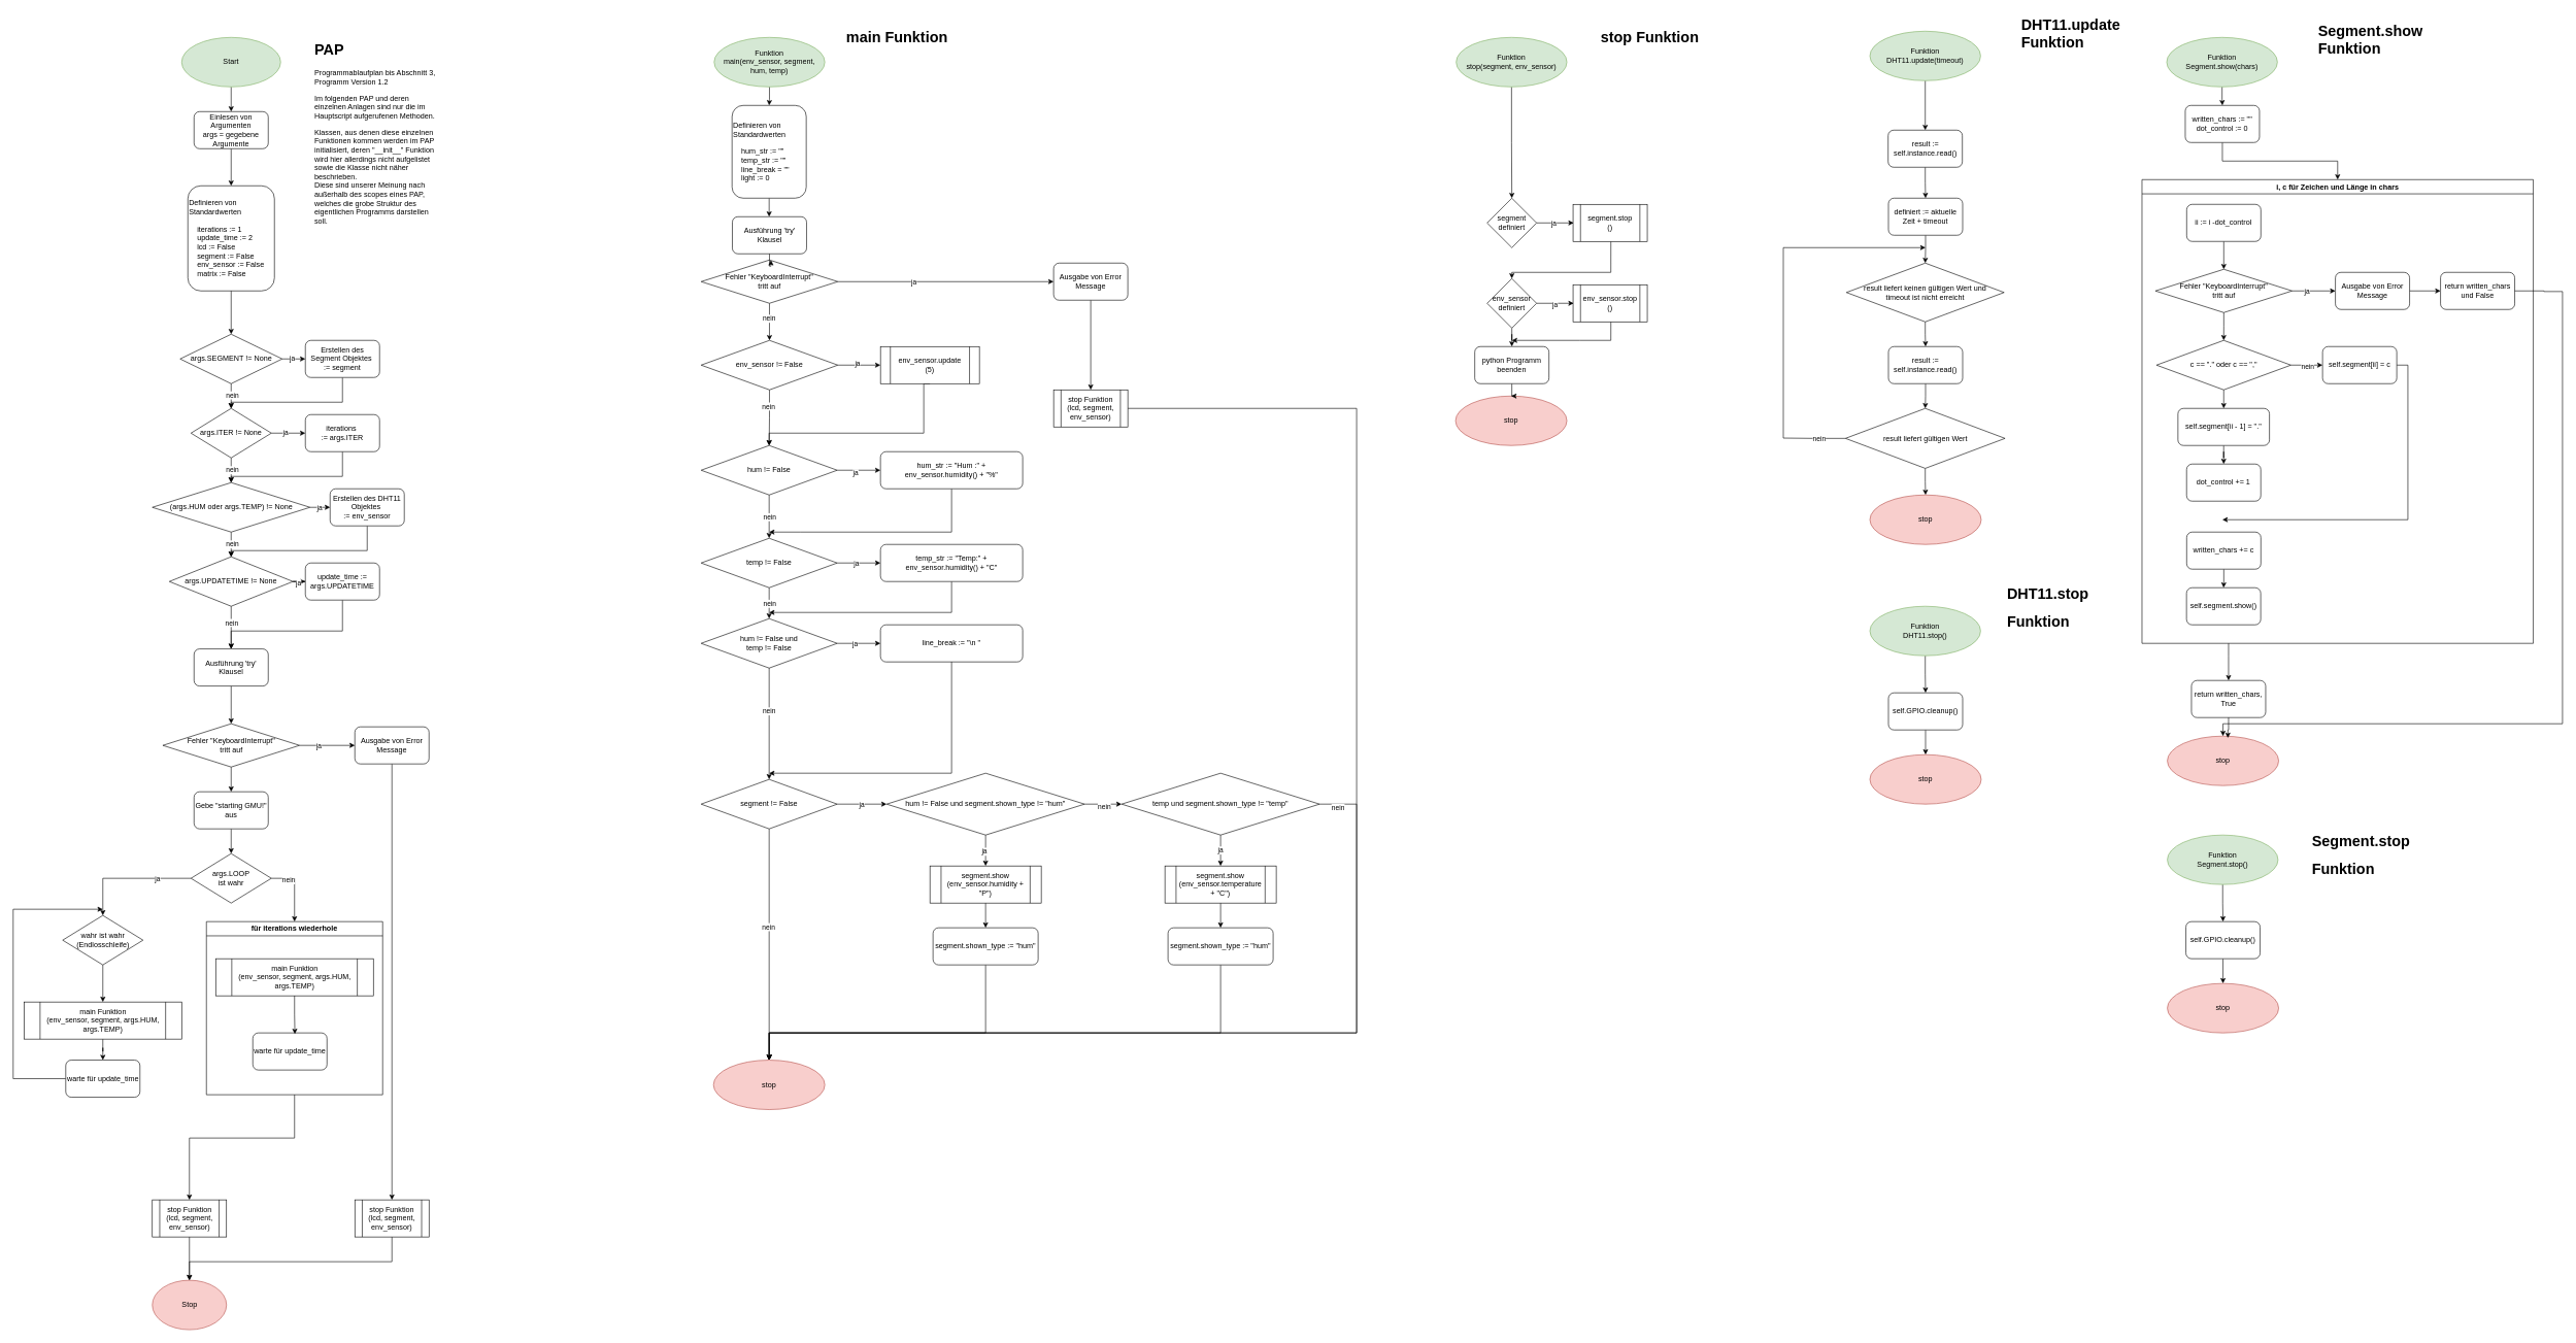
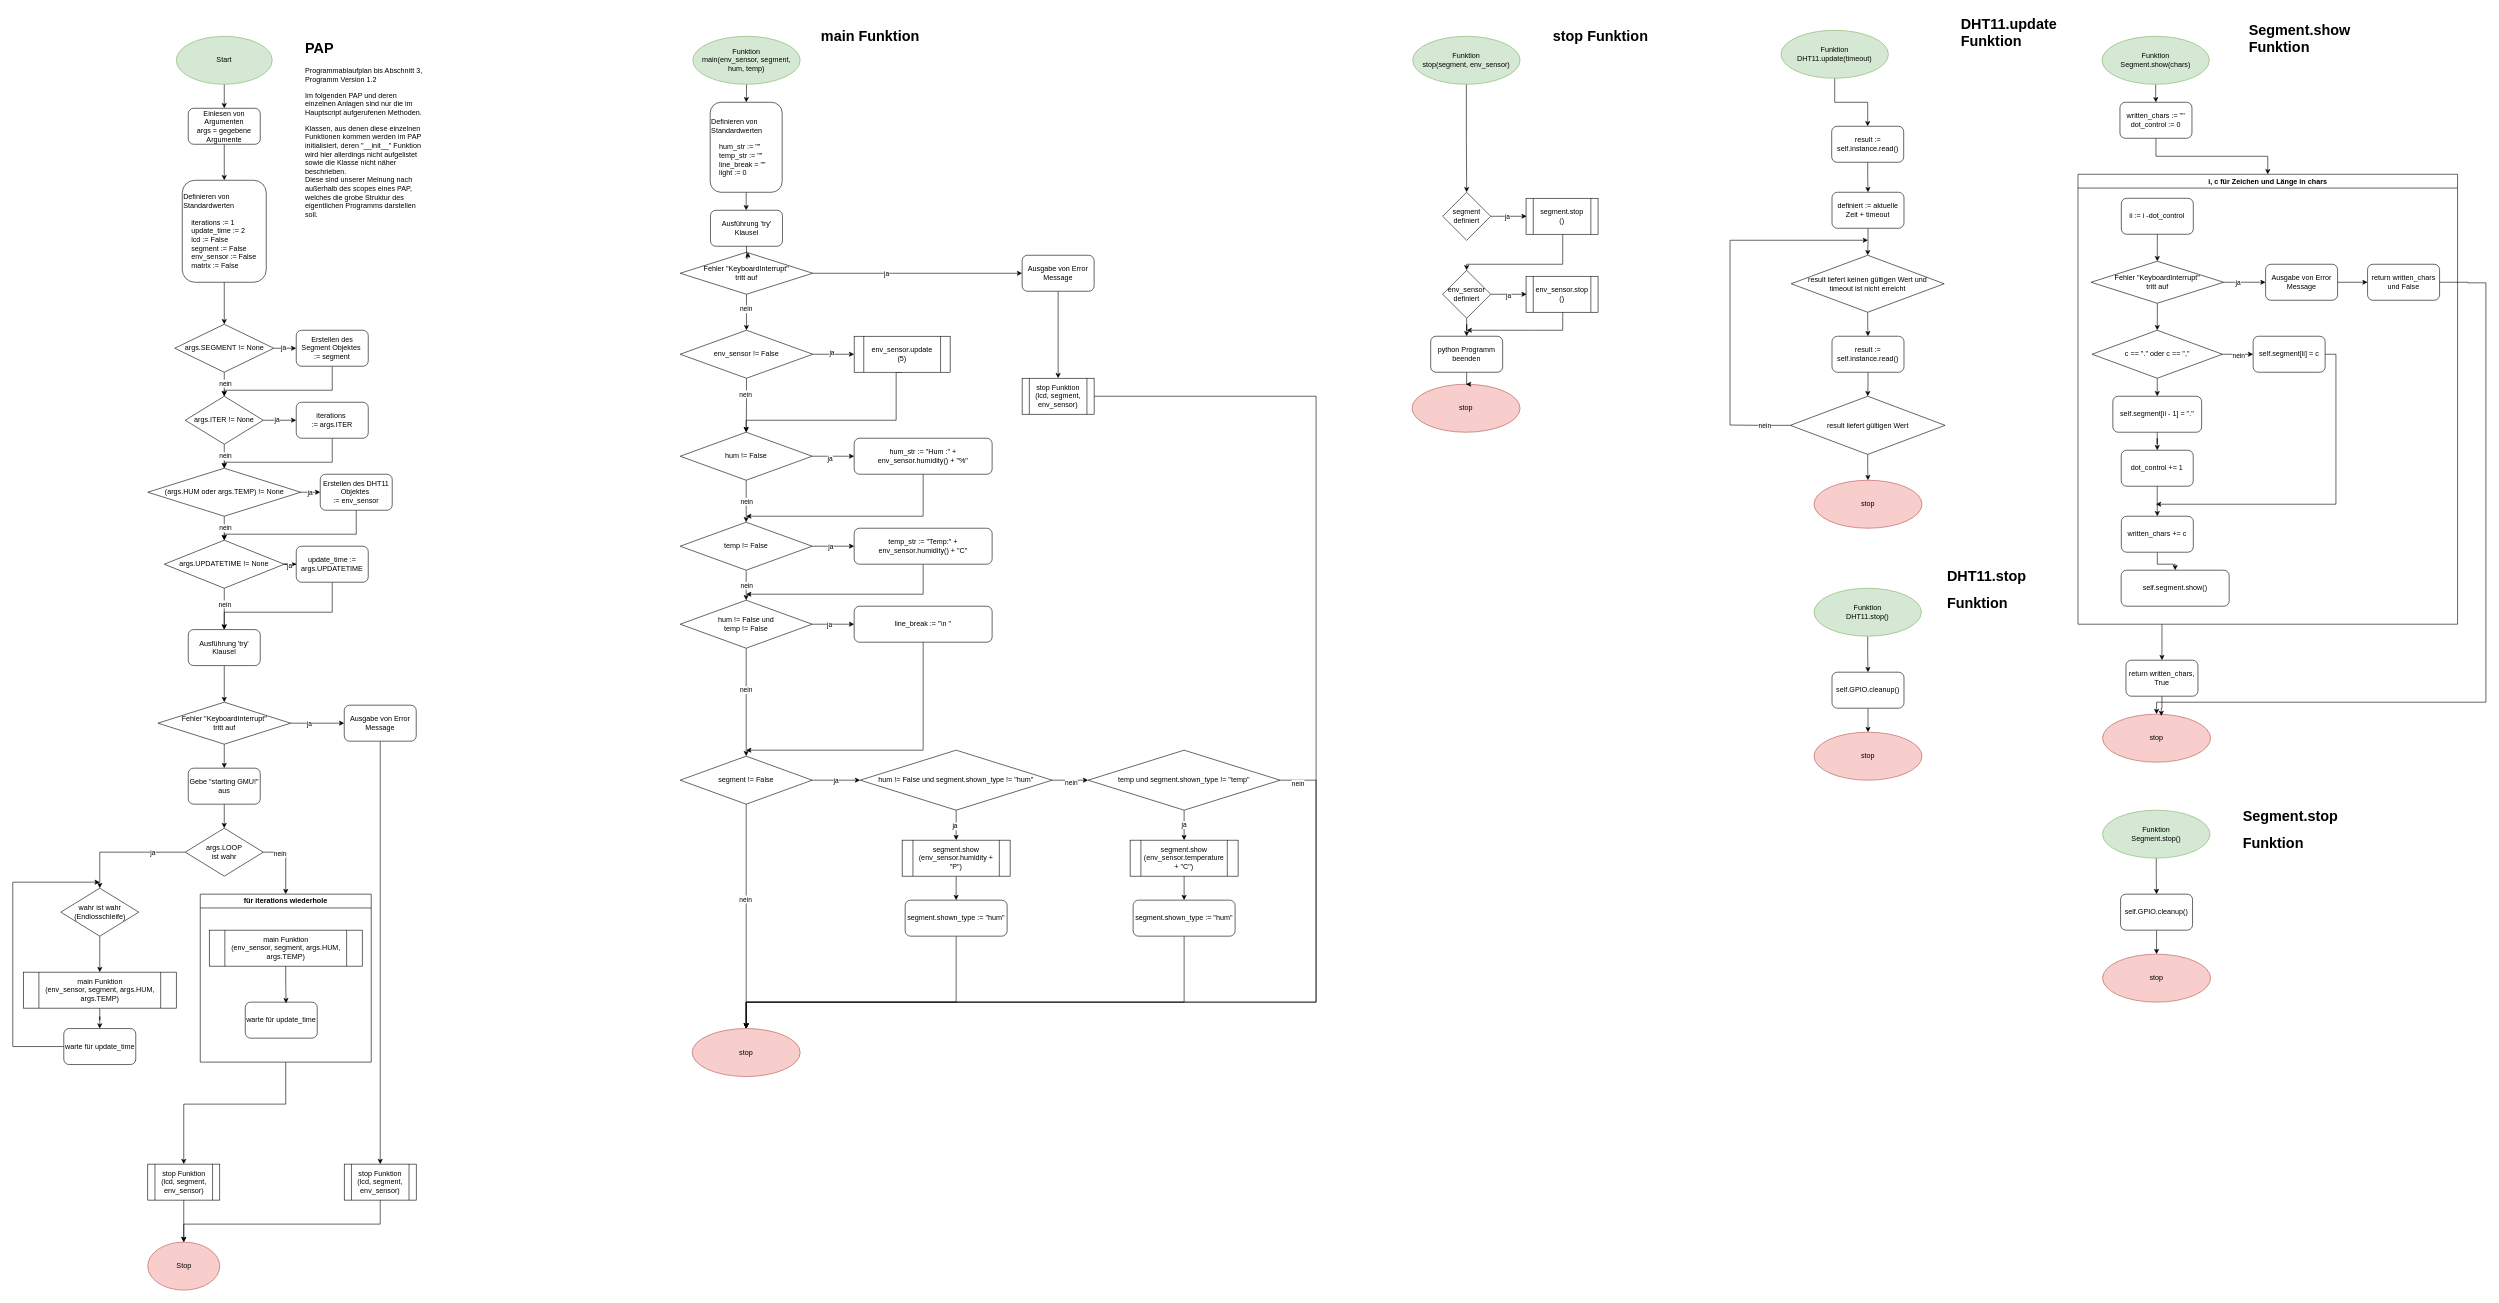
- <mxCell id="154" value="&lt;div&gt;Funktion&lt;/div&gt;&lt;div&gt;DHT11.update(timeout)&lt;br&gt;&lt;/div&gt;" style="ellipse;whiteSpace=wrap;html=1;fillColor=#d5e8d4;strokeColor=#82b366;" vertex="1" parent="1"><mxGeometry x="3023" y="50" width="179" height="80" as="geometry" /></mxCell>
+ <mxCell id="154" value="&lt;div&gt;Funktion&lt;/div&gt;&lt;div&gt;DHT11.update(timeout)&lt;br&gt;&lt;/div&gt;" style="ellipse;whiteSpace=wrap;html=1;fillColor=#d5e8d4;strokeColor=#82b366;" vertex="1" parent="1"><mxGeometry x="2968" y="50" width="179" height="80" as="geometry" /></mxCell>
+ <mxCell id="193" style="edgeStyle=orthogonalEdgeStyle;rounded=0;orthogonalLoop=1;jettySize=auto;html=1;entryX=0.5;entryY=0;entryDx=0;entryDy=0;" edge="1" parent="175" source="194" target="196"><mxGeometry relative="1" as="geometry" /></mxCell>
- <mxCell id="197" value="self.segment.show()" style="rounded=1;whiteSpace=wrap;html=1;" vertex="1" parent="175"><mxGeometry x="72" y="660" width="120" height="60" as="geometry" /></mxCell>
+ <mxCell id="197" value="self.segment.show()" style="rounded=1;whiteSpace=wrap;html=1;" vertex="1" parent="175"><mxGeometry x="72" y="660" width="180" height="60" as="geometry" /></mxCell>
